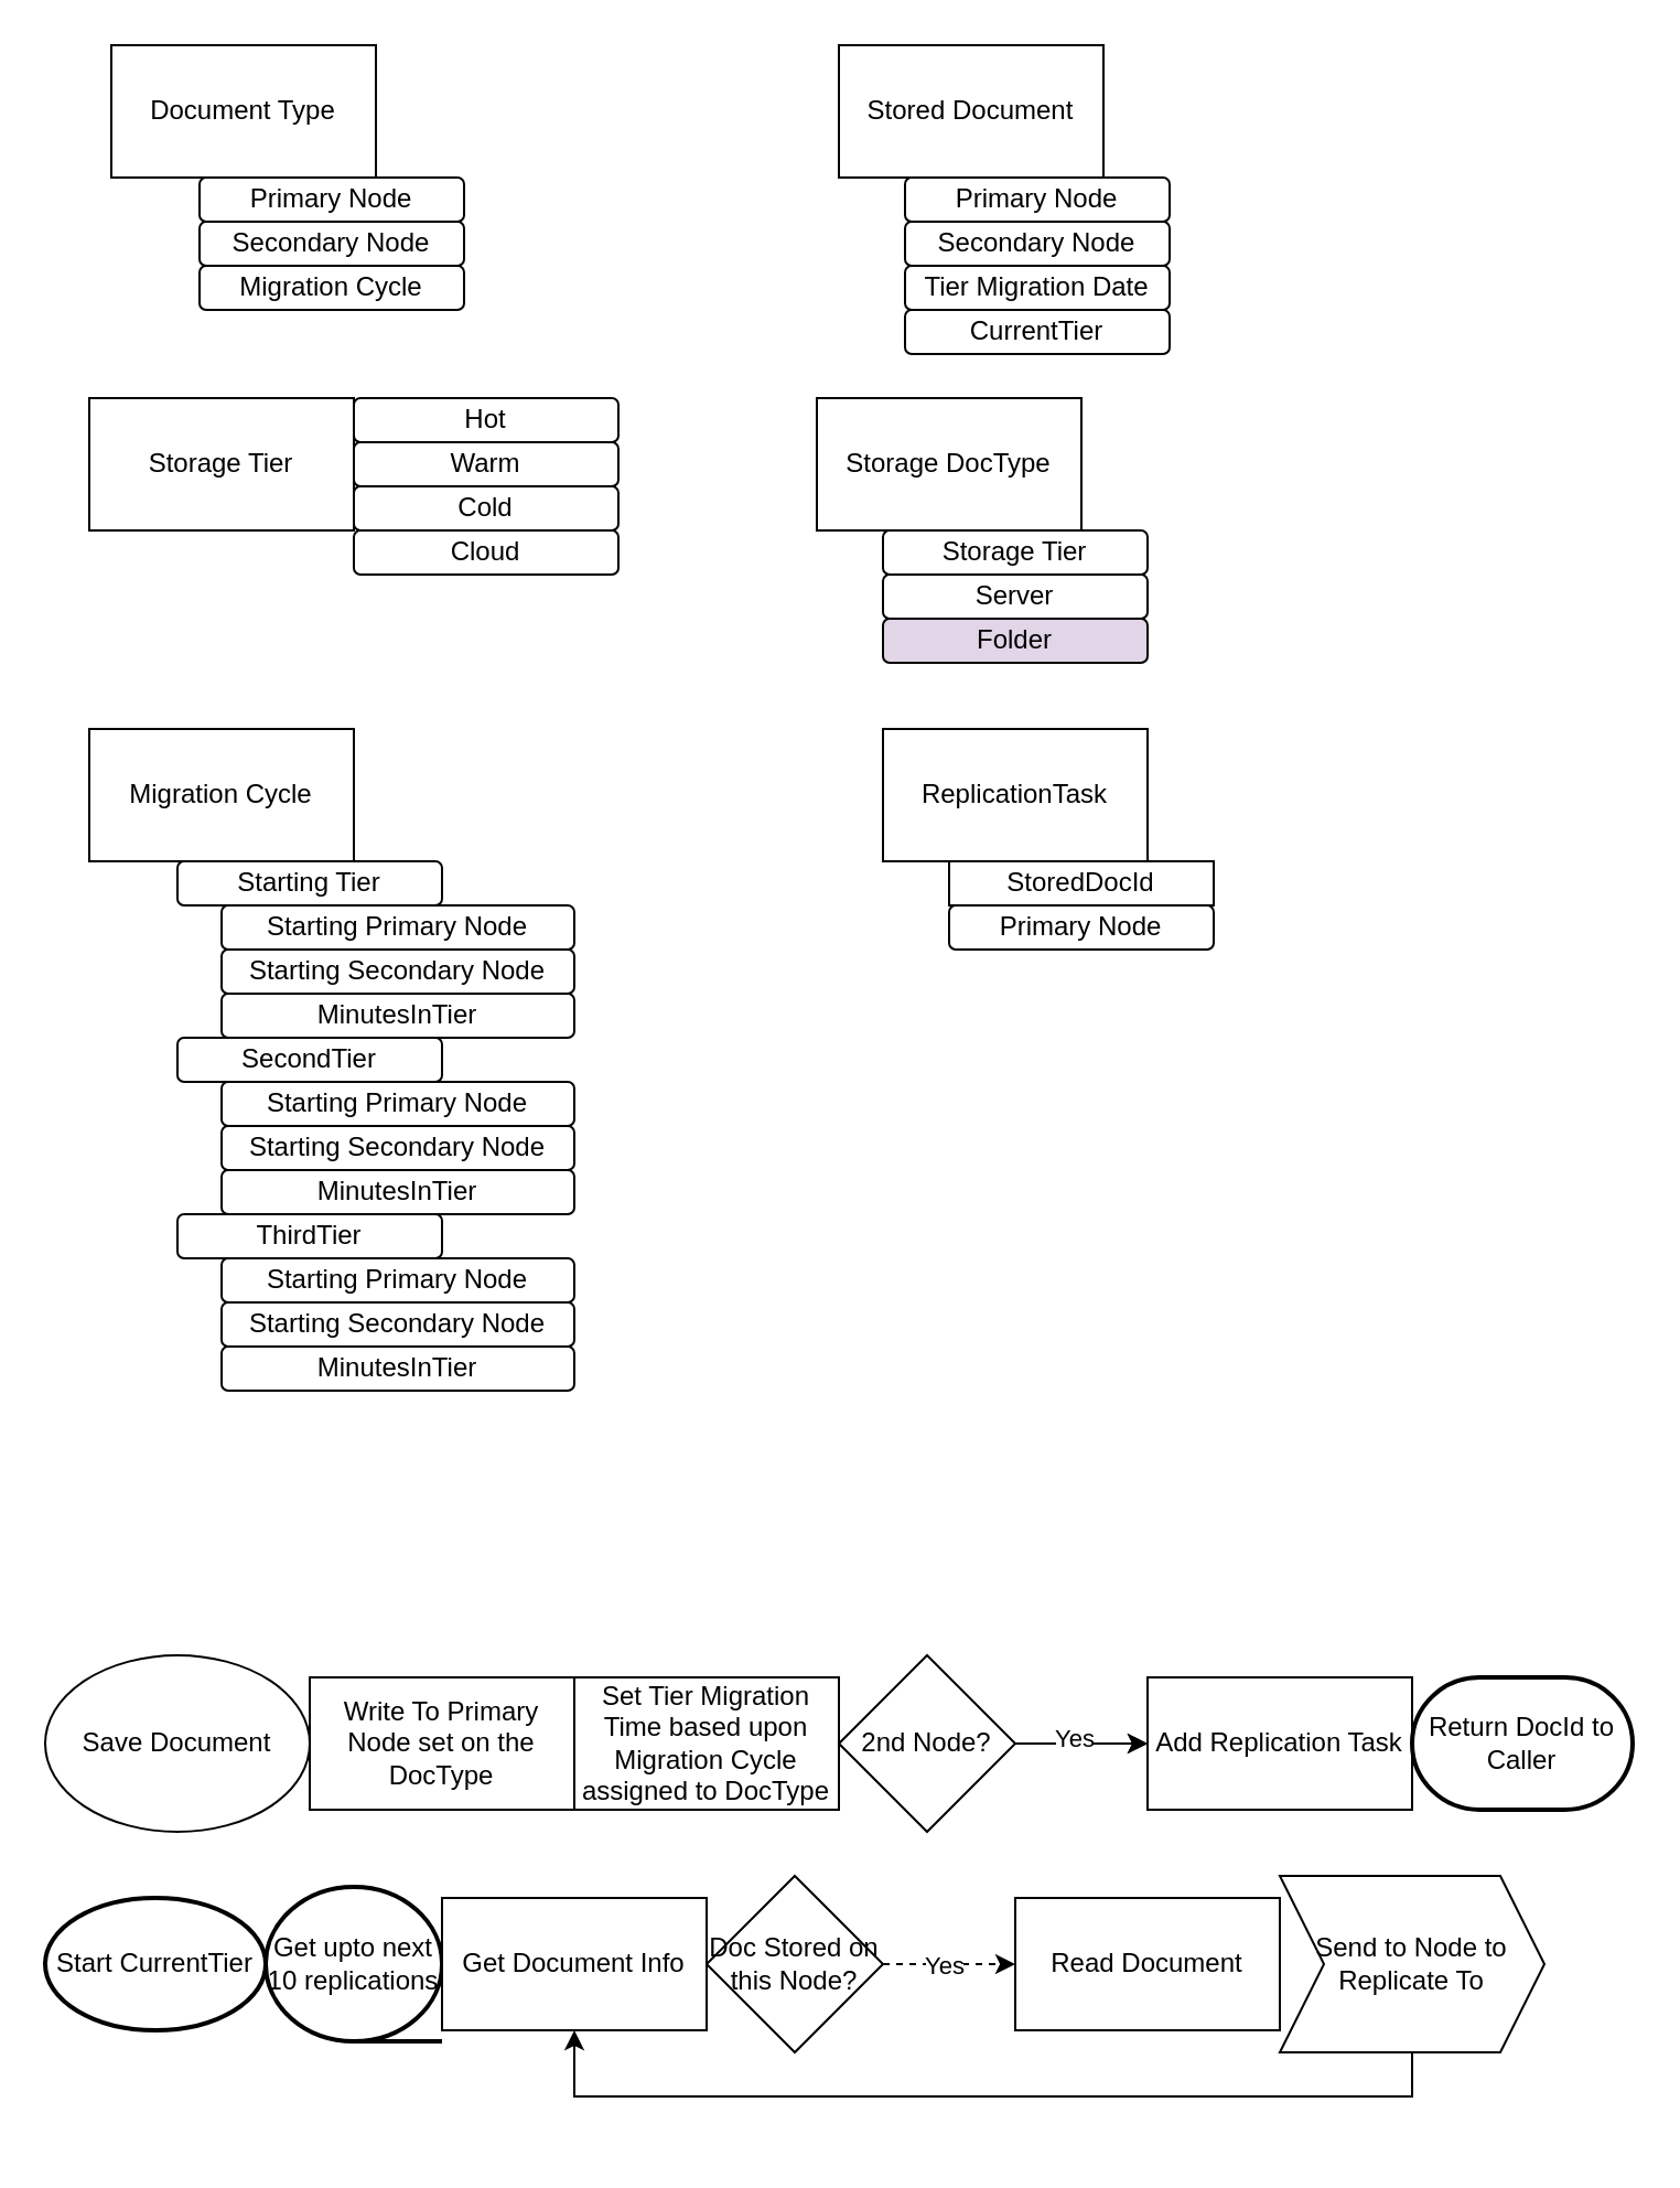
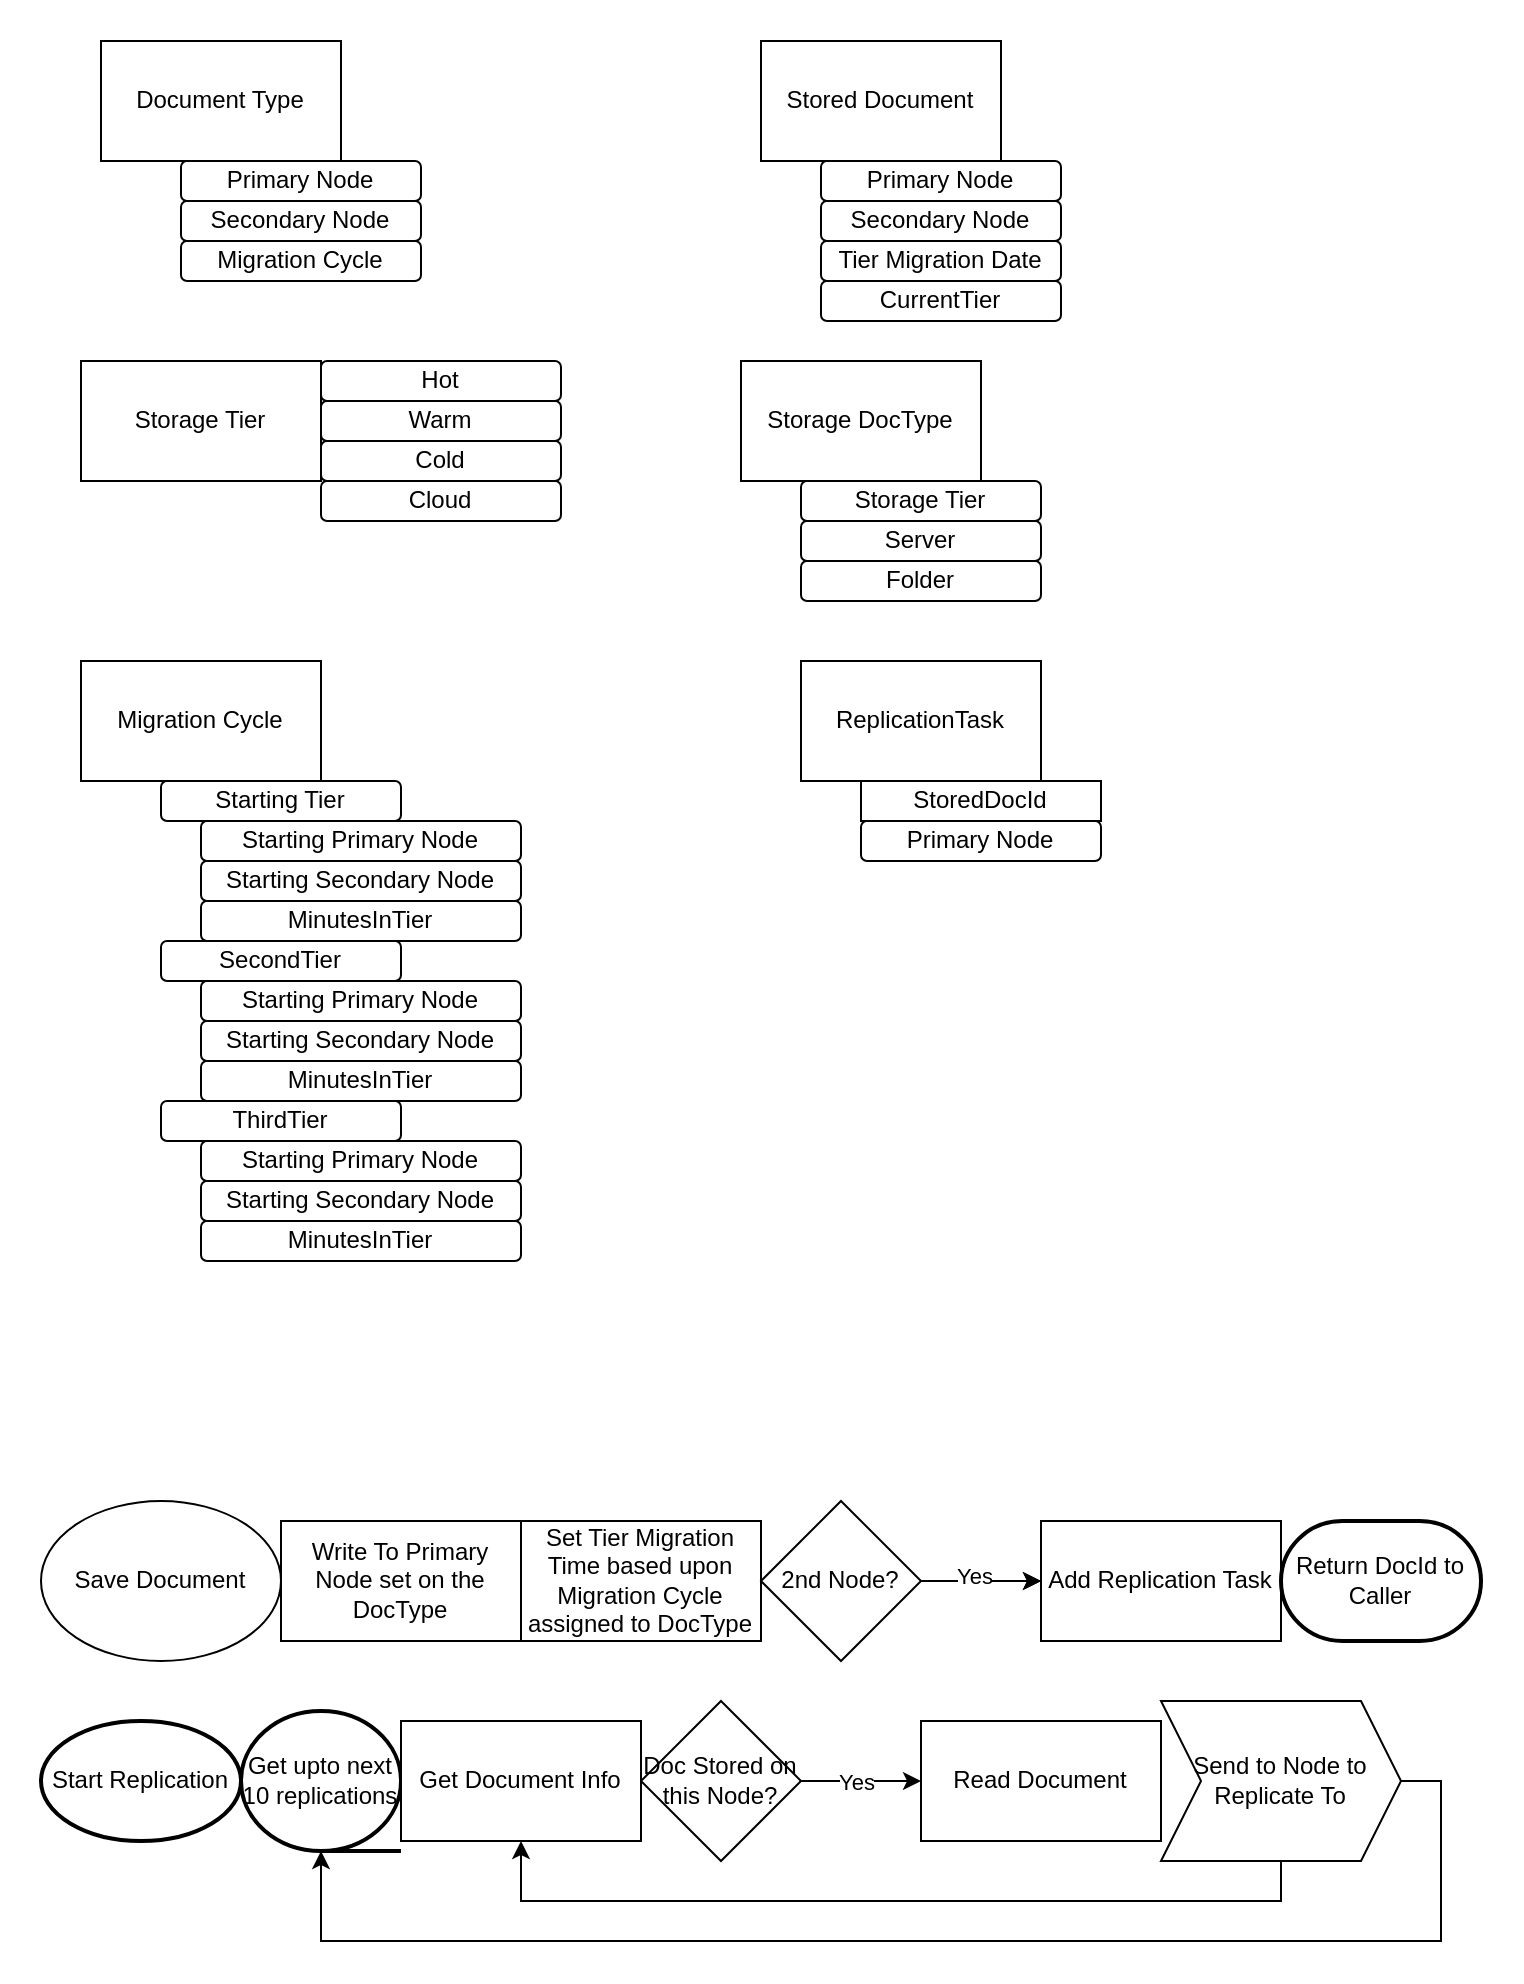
- <mxCell id="14" value="Folder" style="rounded=1;whiteSpace=wrap;html=1;fillColor=#e1d5e7;" vertex="1" parent="1"><mxGeometry x="400" y="280" width="120" height="20" as="geometry" /></mxCell>
+ <mxCell id="14" value="Folder" style="rounded=1;whiteSpace=wrap;html=1;" vertex="1" parent="1"><mxGeometry x="400" y="280" width="120" height="20" as="geometry" /></mxCell>
- <mxCell id="46" value="Start CurrentTier" style="strokeWidth=2;html=1;shape=mxgraph.flowchart.start_1;whiteSpace=wrap;" vertex="1" parent="1"><mxGeometry x="20" y="860" width="100" height="60" as="geometry" /></mxCell>
+ <mxCell id="46" value="Start Replication" style="strokeWidth=2;html=1;shape=mxgraph.flowchart.start_1;whiteSpace=wrap;" vertex="1" parent="1"><mxGeometry x="20" y="860" width="100" height="60" as="geometry" /></mxCell>
- <mxCell id="48" value="" style="edgeStyle=orthogonalEdgeStyle;rounded=0;orthogonalLoop=1;jettySize=auto;html=1;dashed=1;" edge="1" parent="1" source="50" target="51"><mxGeometry relative="1" as="geometry" /></mxCell>
+ <mxCell id="48" value="" style="edgeStyle=orthogonalEdgeStyle;rounded=0;orthogonalLoop=1;jettySize=auto;html=1;" edge="1" parent="1" source="50" target="51"><mxGeometry relative="1" as="geometry" /></mxCell>
+ <mxCell id="55" style="edgeStyle=orthogonalEdgeStyle;rounded=0;orthogonalLoop=1;jettySize=auto;html=1;exitX=1;exitY=0.5;exitDx=0;exitDy=0;entryX=0.5;entryY=1;entryDx=0;entryDy=0;entryPerimeter=0;" edge="1" parent="1" source="53" target="47"><mxGeometry relative="1" as="geometry"><Array as="points"><mxPoint x="720" y="890" /><mxPoint x="720" y="970" /><mxPoint x="160" y="970" /></Array></mxGeometry></mxCell>
